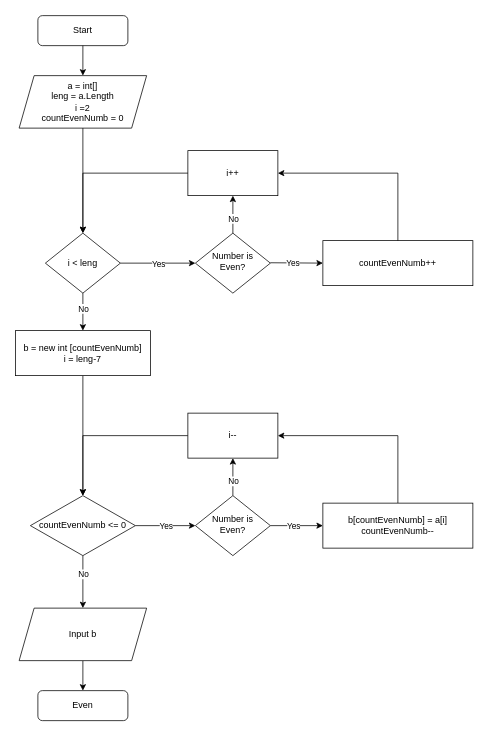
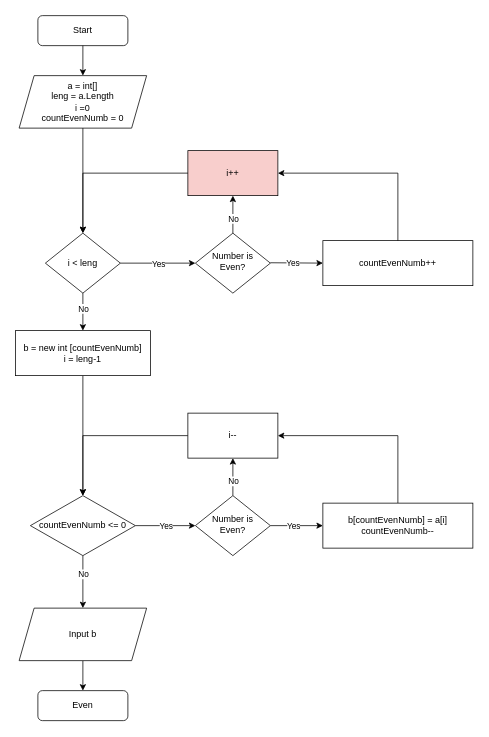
- <mxCell id="10" value="a = int[]&lt;br&gt;leng = a.Length&lt;br&gt;i =2&lt;br&gt;countEvenNumb = 0" style="shape=parallelogram;perimeter=parallelogramPerimeter;whiteSpace=wrap;html=1;fixedSize=1;" vertex="1" parent="1"><mxGeometry x="25" y="100" width="170" height="70" as="geometry" /></mxCell>
+ <mxCell id="10" value="a = int[]&lt;br&gt;leng = a.Length&lt;br&gt;i =0&lt;br&gt;countEvenNumb = 0" style="shape=parallelogram;perimeter=parallelogramPerimeter;whiteSpace=wrap;html=1;fixedSize=1;" vertex="1" parent="1"><mxGeometry x="25" y="100" width="170" height="70" as="geometry" /></mxCell>
- <mxCell id="14" value="i++" style="rounded=0;whiteSpace=wrap;html=1;" vertex="1" parent="1"><mxGeometry x="250" y="200" width="120" height="60" as="geometry" /></mxCell>
+ <mxCell id="14" value="i++" style="rounded=0;whiteSpace=wrap;html=1;fillColor=#f8cecc;" vertex="1" parent="1"><mxGeometry x="250" y="200" width="120" height="60" as="geometry" /></mxCell>
- <mxCell id="12" value="b = new int [countEvenNumb]&lt;br&gt;i = leng-7" style="rounded=0;whiteSpace=wrap;html=1;" vertex="1" parent="1"><mxGeometry x="20" y="440" width="180" height="60" as="geometry" /></mxCell>
+ <mxCell id="12" value="b = new int [countEvenNumb]&lt;br&gt;i = leng-1" style="rounded=0;whiteSpace=wrap;html=1;" vertex="1" parent="1"><mxGeometry x="20" y="440" width="180" height="60" as="geometry" /></mxCell>
